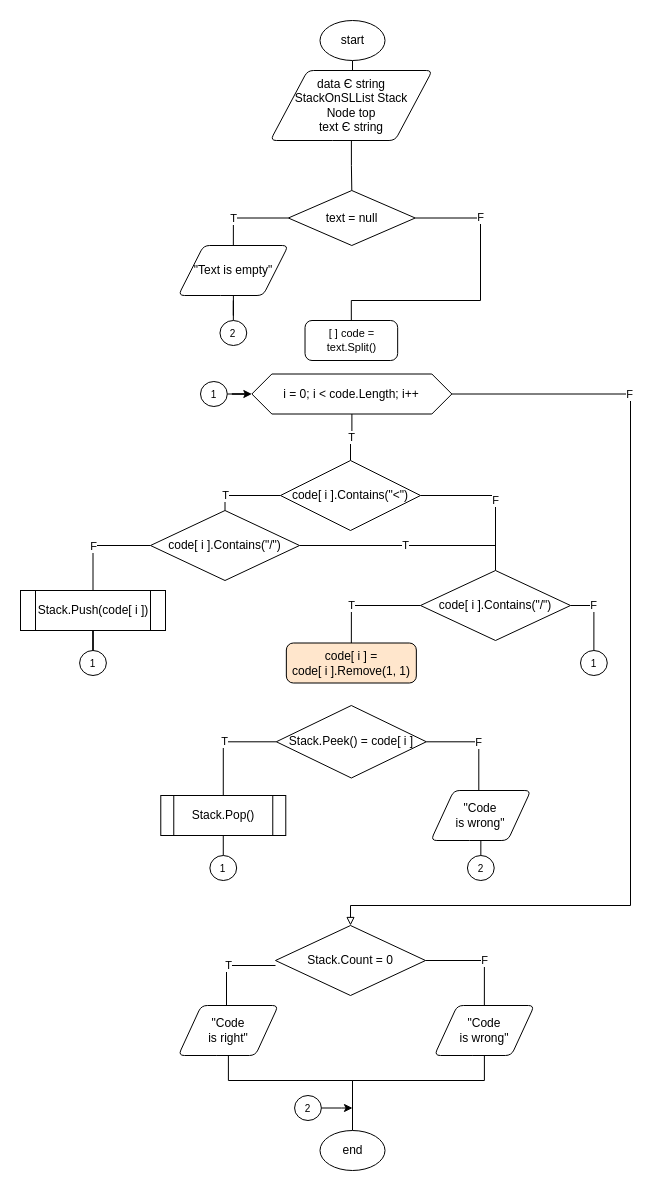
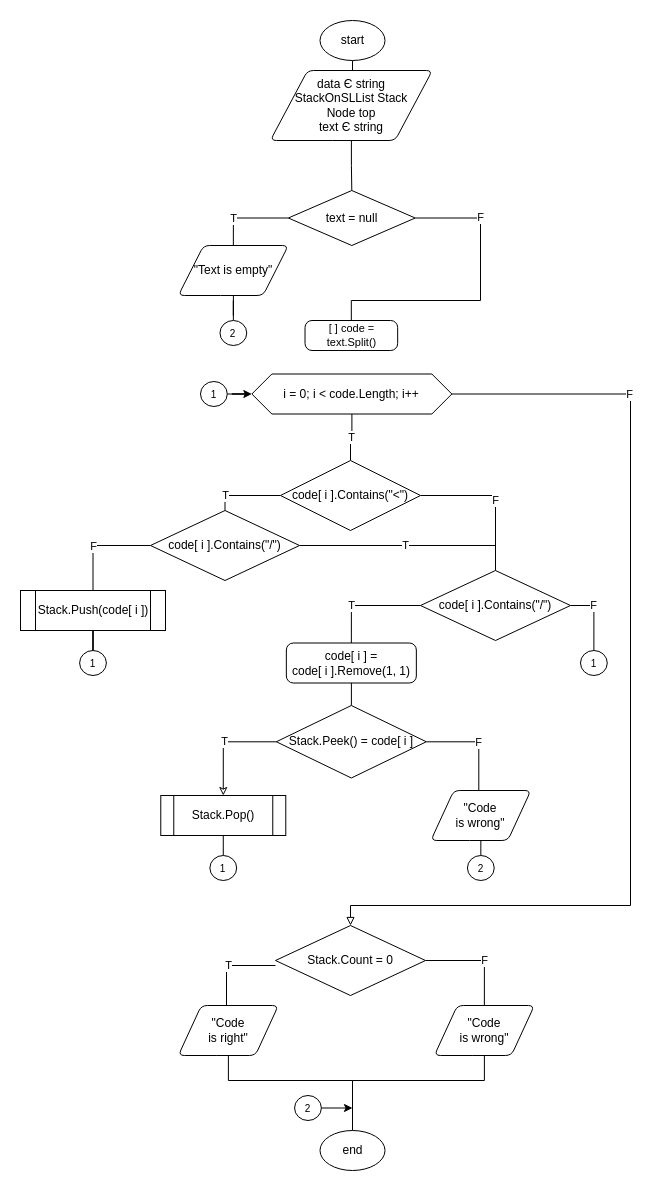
- <mxCell id="11" value="[ ] code = text.Split()" style="rounded=1;whiteSpace=wrap;html=1;absoluteArcSize=1;arcSize=14;strokeWidth=1;fontSize=11;" vertex="1" parent="1"><mxGeometry x="304.52" y="320" width="92.65" height="40" as="geometry" /></mxCell>
+ <mxCell id="11" value="[ ] code = text.Split()" style="rounded=1;whiteSpace=wrap;html=1;absoluteArcSize=1;arcSize=14;strokeWidth=1;fontSize=11;" vertex="1" parent="1"><mxGeometry x="304.52" y="320" width="92.65" height="30" as="geometry" /></mxCell>
- <mxCell id="27" value="code[ i ] = &lt;br&gt;code[ i ].Remove(1, 1)" style="rounded=1;whiteSpace=wrap;html=1;absoluteArcSize=1;arcSize=14;strokeWidth=1;fillColor=#ffe6cc;" vertex="1" parent="1"><mxGeometry x="285.85" y="642.5" width="130" height="40" as="geometry" /></mxCell>
+ <mxCell id="27" value="code[ i ] = &lt;br&gt;code[ i ].Remove(1, 1)" style="rounded=1;whiteSpace=wrap;html=1;absoluteArcSize=1;arcSize=14;strokeWidth=1;" vertex="1" parent="1"><mxGeometry x="285.85" y="642.5" width="130" height="40" as="geometry" /></mxCell>
+ <mxCell id="26" value="" style="edgeStyle=orthogonalEdgeStyle;rounded=0;orthogonalLoop=1;jettySize=auto;html=1;endArrow=none;endFill=0;strokeWidth=1;" edge="1" parent="1" source="27" target="34"><mxGeometry relative="1" as="geometry" /></mxCell>
- <mxCell id="32" value="T" style="edgeStyle=orthogonalEdgeStyle;rounded=0;orthogonalLoop=1;jettySize=auto;html=1;entryX=0.5;entryY=0;entryDx=0;entryDy=0;endArrow=none;endFill=0;" edge="1" parent="1" source="34" target="36"><mxGeometry x="-0.023" relative="1" as="geometry"><Array as="points"><mxPoint x="222.27" y="741" /></Array><mxPoint as="offset" /></mxGeometry></mxCell>
+ <mxCell id="32" value="T" style="edgeStyle=orthogonalEdgeStyle;rounded=0;orthogonalLoop=1;jettySize=auto;html=1;entryX=0.5;entryY=0;entryDx=0;entryDy=0;endArrow=classic;endFill=0;" edge="1" parent="1" source="34" target="36"><mxGeometry x="-0.023" relative="1" as="geometry"><Array as="points"><mxPoint x="222.27" y="741" /></Array><mxPoint as="offset" /></mxGeometry></mxCell>
